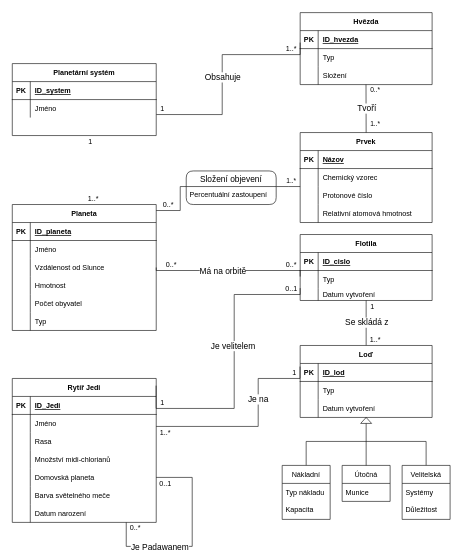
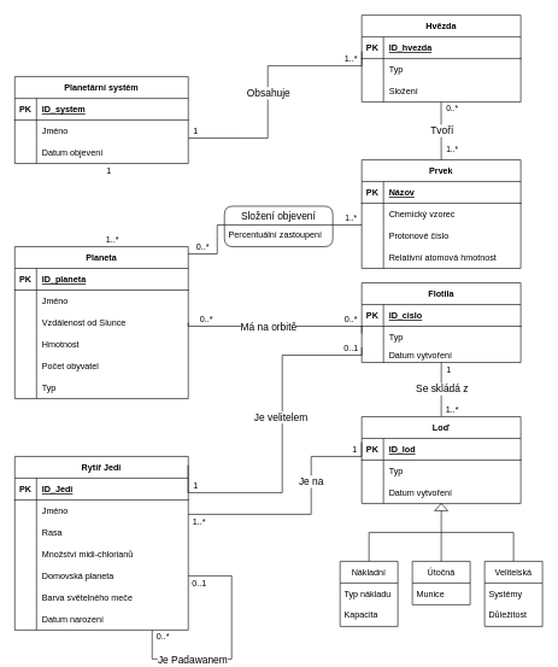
+ <mxCell id="42" value="Datum objevení" style="shape=partialRectangle;overflow=hidden;connectable=0;fillColor=none;top=0;left=0;bottom=0;right=0;align=left;spacingLeft=6;" parent="40" vertex="1"><mxGeometry x="30" width="210" height="30" as="geometry"><mxRectangle width="210" height="30" as="alternateBounds" /></mxGeometry></mxCell>
